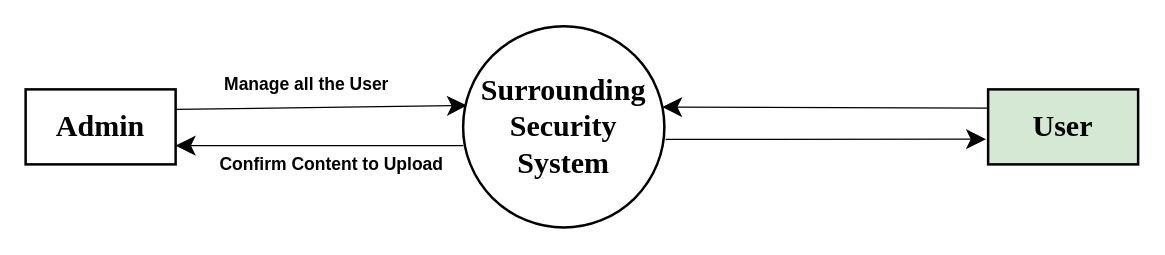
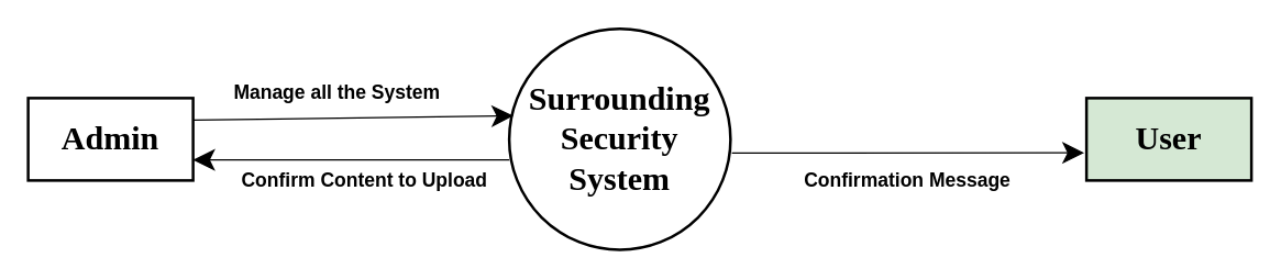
- <mxCell id="7" value="&lt;font style=&quot;font-size: 14px&quot;&gt;&lt;b&gt;Manage all the User&lt;/b&gt;&lt;/font&gt;" style="text;html=1;strokeColor=none;fillColor=none;align=center;verticalAlign=middle;whiteSpace=wrap;rounded=0;" parent="1" vertex="1"><mxGeometry x="150" y="57" width="190" height="20" as="geometry" /></mxCell>
+ <mxCell id="7" value="&lt;font style=&quot;font-size: 14px&quot;&gt;&lt;b&gt;Manage all the System&lt;/b&gt;&lt;/font&gt;" style="text;html=1;strokeColor=none;fillColor=none;align=center;verticalAlign=middle;whiteSpace=wrap;rounded=0;" parent="1" vertex="1"><mxGeometry x="150" y="57" width="190" height="20" as="geometry" /></mxCell>
- <mxCell id="10" value="" style="endArrow=classic;html=1;endSize=13;entryX=0.989;entryY=0.401;entryDx=0;entryDy=0;entryPerimeter=0;exitX=0;exitY=0.25;exitDx=0;exitDy=0;" parent="1" source="4" target="3" edge="1"><mxGeometry width="50" height="50" relative="1" as="geometry"><mxPoint x="720" y="101" as="sourcePoint" /><mxPoint x="420" y="137" as="targetPoint" /></mxGeometry></mxCell>
+ <mxCell id="9" value="&lt;b&gt;&lt;font style=&quot;font-size: 14px&quot;&gt;Confirmation Message&lt;/font&gt;&lt;/b&gt;" style="text;html=1;strokeColor=none;fillColor=none;align=center;verticalAlign=middle;whiteSpace=wrap;rounded=0;" parent="1" vertex="1"><mxGeometry x="560" y="121" width="200" height="20" as="geometry" /></mxCell>
